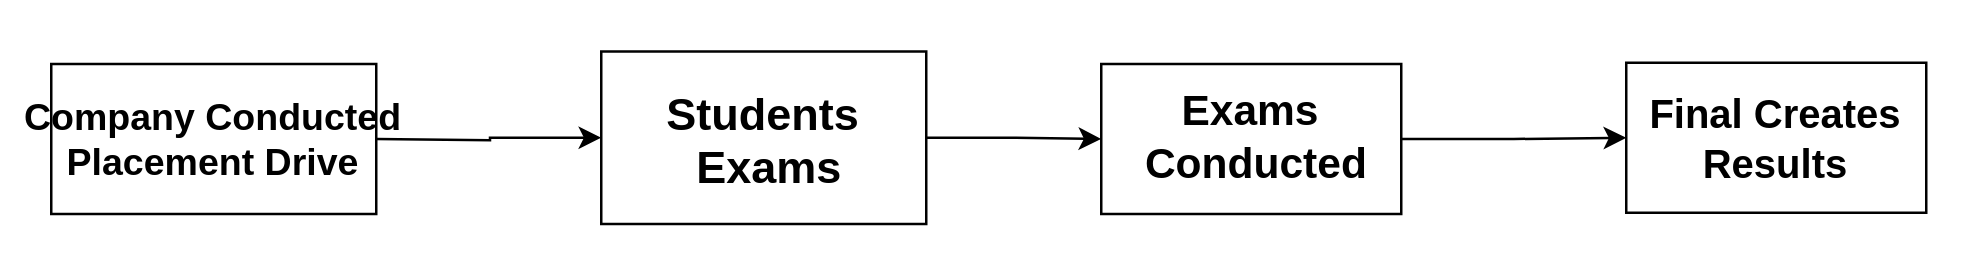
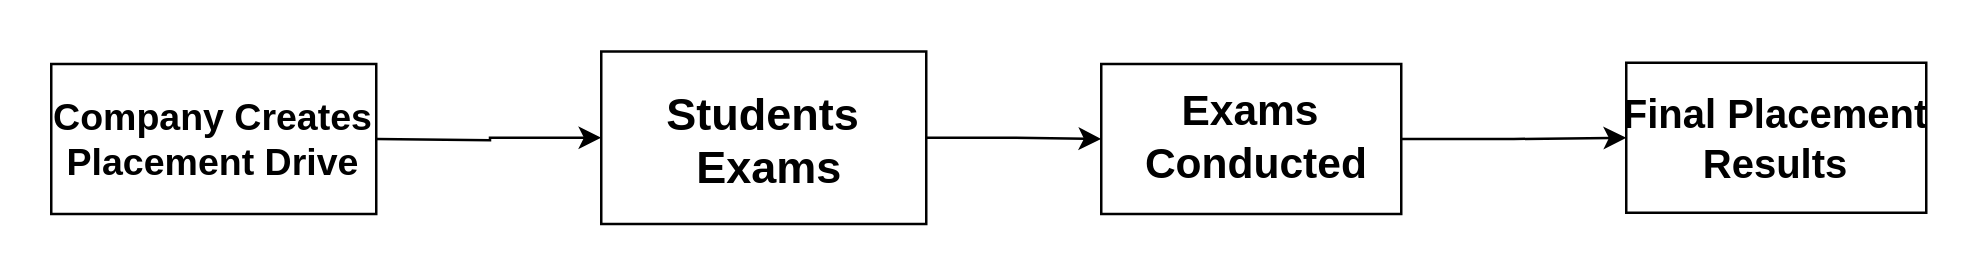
- <mxCell id="8" value="&lt;br&gt;&lt;pre style=&quot;&quot;&gt;&lt;div&gt;&lt;font style=&quot;font-size: 15px;&quot; face=&quot;Helvetica&quot;&gt;&lt;b style=&quot;&quot;&gt;Company &lt;span style=&quot;background-color: transparent; color: light-dark(rgb(0, 0, 0), rgb(255, 255, 255)); white-space: normal;&quot;&gt;Conducted Placement Drive&lt;/span&gt;&lt;/b&gt;&lt;/font&gt;&lt;/div&gt;&lt;/pre&gt;&lt;div&gt;&lt;br/&gt;&lt;/div&gt;" style="rounded=0;whiteSpace=wrap;html=1;" vertex="1" parent="1"><mxGeometry x="20" y="25" width="130" height="60" as="geometry" /></mxCell>
+ <mxCell id="8" value="&lt;br&gt;&lt;pre style=&quot;&quot;&gt;&lt;div&gt;&lt;font style=&quot;font-size: 15px;&quot; face=&quot;Helvetica&quot;&gt;&lt;b style=&quot;&quot;&gt;Company &lt;span style=&quot;background-color: transparent; color: light-dark(rgb(0, 0, 0), rgb(255, 255, 255)); white-space: normal;&quot;&gt;Creates Placement Drive&lt;/span&gt;&lt;/b&gt;&lt;/font&gt;&lt;/div&gt;&lt;/pre&gt;&lt;div&gt;&lt;br/&gt;&lt;/div&gt;" style="rounded=0;whiteSpace=wrap;html=1;" vertex="1" parent="1"><mxGeometry x="20" y="25" width="130" height="60" as="geometry" /></mxCell>
- <mxCell id="7" value="&lt;pre&gt;&lt;font style=&quot;font-size: 16px;&quot;&gt;&lt;font style=&quot;&quot; face=&quot;Helvetica&quot;&gt;&lt;b style=&quot;&quot;&gt;Final &lt;/b&gt;&lt;/font&gt;&lt;font style=&quot;background-color: transparent; color: light-dark(rgb(0, 0, 0), rgb(255, 255, 255)); white-space: normal;&quot; face=&quot;Helvetica&quot;&gt;&lt;b&gt;Creates &lt;/b&gt;&lt;/font&gt;&lt;b style=&quot;background-color: transparent; color: light-dark(rgb(0, 0, 0), rgb(255, 255, 255)); font-family: Helvetica; white-space: normal;&quot;&gt;Results&lt;/b&gt;&lt;/font&gt;&lt;/pre&gt;" style="whiteSpace=wrap;html=1;rounded=0;" vertex="1" parent="1"><mxGeometry x="650" y="24.5" width="120" height="60" as="geometry" /></mxCell>
+ <mxCell id="7" value="&lt;pre&gt;&lt;font style=&quot;font-size: 16px;&quot;&gt;&lt;font style=&quot;&quot; face=&quot;Helvetica&quot;&gt;&lt;b style=&quot;&quot;&gt;Final &lt;/b&gt;&lt;/font&gt;&lt;font style=&quot;background-color: transparent; color: light-dark(rgb(0, 0, 0), rgb(255, 255, 255)); white-space: normal;&quot; face=&quot;Helvetica&quot;&gt;&lt;b&gt;Placement &lt;/b&gt;&lt;/font&gt;&lt;b style=&quot;background-color: transparent; color: light-dark(rgb(0, 0, 0), rgb(255, 255, 255)); font-family: Helvetica; white-space: normal;&quot;&gt;Results&lt;/b&gt;&lt;/font&gt;&lt;/pre&gt;" style="whiteSpace=wrap;html=1;rounded=0;" vertex="1" parent="1"><mxGeometry x="650" y="24.5" width="120" height="60" as="geometry" /></mxCell>
